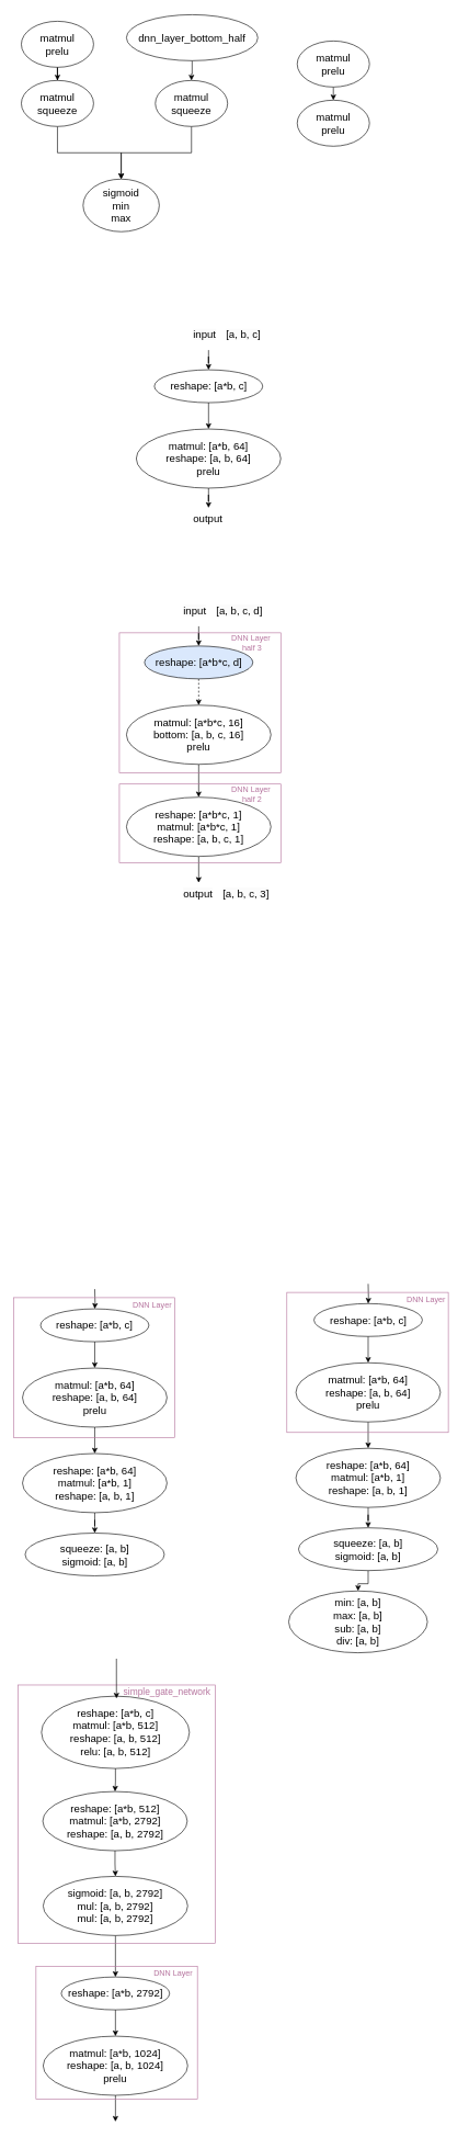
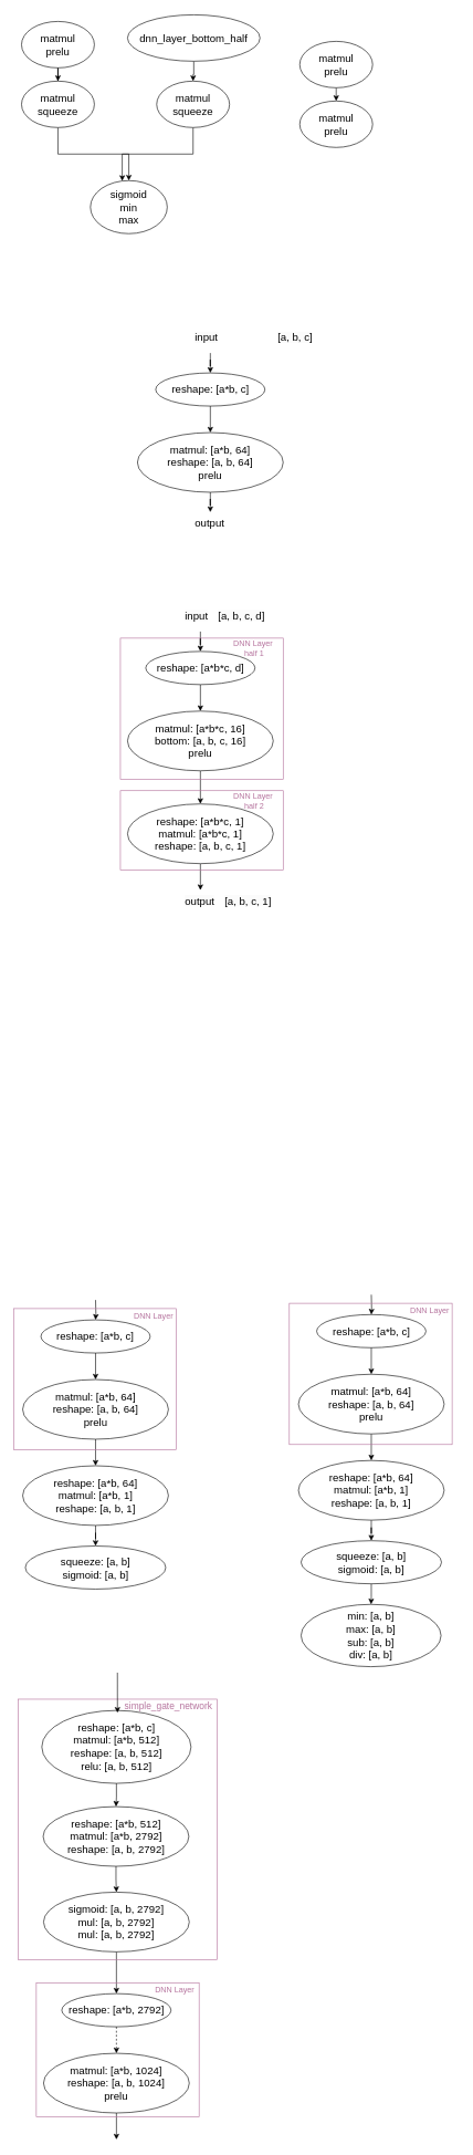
- <mxCell id="10" value="&lt;span style=&quot;font-size: 16px;&quot;&gt;sigmoid&lt;/span&gt;&lt;div&gt;&lt;span style=&quot;font-size: 16px;&quot;&gt;min&lt;/span&gt;&lt;/div&gt;&lt;div&gt;&lt;span style=&quot;font-size: 16px;&quot;&gt;max&lt;/span&gt;&lt;/div&gt;" style="ellipse;whiteSpace=wrap;html=1;" parent="1" vertex="1"><mxGeometry x="126" y="270" width="116" height="80" as="geometry" /></mxCell>
+ <mxCell id="10" value="&lt;span style=&quot;font-size: 16px;&quot;&gt;sigmoid&lt;/span&gt;&lt;div&gt;&lt;span style=&quot;font-size: 16px;&quot;&gt;min&lt;/span&gt;&lt;/div&gt;&lt;div&gt;&lt;span style=&quot;font-size: 16px;&quot;&gt;max&lt;/span&gt;&lt;/div&gt;" style="ellipse;whiteSpace=wrap;html=1;" parent="1" vertex="1"><mxGeometry x="136" y="270" width="116" height="80" as="geometry" /></mxCell>
- <mxCell id="18" value="&lt;span style=&quot;color: rgb(0, 0, 0); font-family: Helvetica; font-size: 16px; font-style: normal; font-variant-ligatures: normal; font-variant-caps: normal; font-weight: 400; letter-spacing: normal; orphans: 2; text-align: center; text-indent: 0px; text-transform: none; widows: 2; word-spacing: 0px; -webkit-text-stroke-width: 0px; white-space: normal; background-color: rgb(251, 251, 251); text-decoration-thickness: initial; text-decoration-style: initial; text-decoration-color: initial; display: inline !important; float: none;&quot;&gt;[a, b, c]&lt;/span&gt;" style="text;whiteSpace=wrap;html=1;" parent="1" vertex="1"><mxGeometry x="342" y="490" width="150" height="40" as="geometry" /></mxCell>
+ <mxCell id="18" value="&lt;span style=&quot;color: rgb(0, 0, 0); font-family: Helvetica; font-size: 16px; font-style: normal; font-variant-ligatures: normal; font-variant-caps: normal; font-weight: 400; letter-spacing: normal; orphans: 2; text-align: center; text-indent: 0px; text-transform: none; widows: 2; word-spacing: 0px; -webkit-text-stroke-width: 0px; white-space: normal; background-color: rgb(251, 251, 251); text-decoration-thickness: initial; text-decoration-style: initial; text-decoration-color: initial; display: inline !important; float: none;&quot;&gt;[a, b, c]&lt;/span&gt;" style="text;whiteSpace=wrap;html=1;" parent="1" vertex="1"><mxGeometry x="417" y="490" width="150" height="40" as="geometry" /></mxCell>
- <mxCell id="72" value="&lt;font color=&quot;#b5739d&quot;&gt;DNN Layer&amp;nbsp;&lt;/font&gt;&lt;div&gt;&lt;font color=&quot;#b5739d&quot;&gt;half 3&lt;/font&gt;&lt;/div&gt;" style="text;html=1;align=center;verticalAlign=middle;whiteSpace=wrap;rounded=0;" vertex="1" parent="1"><mxGeometry x="340" y="960" width="87" height="30" as="geometry" /></mxCell>
+ <mxCell id="72" value="&lt;font color=&quot;#b5739d&quot;&gt;DNN Layer&amp;nbsp;&lt;/font&gt;&lt;div&gt;&lt;font color=&quot;#b5739d&quot;&gt;half 1&lt;/font&gt;&lt;/div&gt;" style="text;html=1;align=center;verticalAlign=middle;whiteSpace=wrap;rounded=0;" vertex="1" parent="1"><mxGeometry x="340" y="960" width="87" height="30" as="geometry" /></mxCell>
- <mxCell id="25" value="&lt;font style=&quot;font-size: 16px;&quot;&gt;reshape:&amp;nbsp;&lt;/font&gt;&lt;span style=&quot;font-size: 16px; background-color: initial;&quot;&gt;[a*b*c, d]&lt;/span&gt;" style="ellipse;whiteSpace=wrap;html=1;fillColor=#dae8fc;" parent="1" vertex="1"><mxGeometry x="219.5" y="980" width="165" height="50" as="geometry" /></mxCell>
+ <mxCell id="25" value="&lt;font style=&quot;font-size: 16px;&quot;&gt;reshape:&amp;nbsp;&lt;/font&gt;&lt;span style=&quot;font-size: 16px; background-color: initial;&quot;&gt;[a*b*c, d]&lt;/span&gt;" style="ellipse;whiteSpace=wrap;html=1;" parent="1" vertex="1"><mxGeometry x="219.5" y="980" width="165" height="50" as="geometry" /></mxCell>
- <mxCell id="24" value="" style="edgeStyle=orthogonalEdgeStyle;rounded=0;orthogonalLoop=1;jettySize=auto;html=1;dashed=1;" parent="1" source="25" target="23" edge="1"><mxGeometry relative="1" as="geometry" /></mxCell>
+ <mxCell id="24" value="" style="edgeStyle=orthogonalEdgeStyle;rounded=0;orthogonalLoop=1;jettySize=auto;html=1;" parent="1" source="25" target="23" edge="1"><mxGeometry relative="1" as="geometry" /></mxCell>
- <mxCell id="69" value="&lt;span style=&quot;color: rgb(0, 0, 0); font-family: Helvetica; font-size: 16px; font-style: normal; font-variant-ligatures: normal; font-variant-caps: normal; font-weight: 400; letter-spacing: normal; orphans: 2; text-align: center; text-indent: 0px; text-transform: none; widows: 2; word-spacing: 0px; -webkit-text-stroke-width: 0px; white-space: normal; background-color: rgb(251, 251, 251); text-decoration-thickness: initial; text-decoration-style: initial; text-decoration-color: initial; display: inline !important; float: none;&quot;&gt;[a, b, c, 3]&lt;/span&gt;" style="text;whiteSpace=wrap;html=1;" vertex="1" parent="1"><mxGeometry x="337" y="1340" width="150" height="40" as="geometry" /></mxCell>
+ <mxCell id="69" value="&lt;span style=&quot;color: rgb(0, 0, 0); font-family: Helvetica; font-size: 16px; font-style: normal; font-variant-ligatures: normal; font-variant-caps: normal; font-weight: 400; letter-spacing: normal; orphans: 2; text-align: center; text-indent: 0px; text-transform: none; widows: 2; word-spacing: 0px; -webkit-text-stroke-width: 0px; white-space: normal; background-color: rgb(251, 251, 251); text-decoration-thickness: initial; text-decoration-style: initial; text-decoration-color: initial; display: inline !important; float: none;&quot;&gt;[a, b, c, 1]&lt;/span&gt;" style="text;whiteSpace=wrap;html=1;" vertex="1" parent="1"><mxGeometry x="337" y="1340" width="150" height="40" as="geometry" /></mxCell>
- <mxCell id="50" value="&lt;span style=&quot;font-size: 16px;&quot;&gt;min:&amp;nbsp;&lt;/span&gt;&lt;span style=&quot;font-size: 16px;&quot;&gt;[a, b]&lt;/span&gt;&lt;div&gt;&lt;span style=&quot;font-size: 16px;&quot;&gt;max:&amp;nbsp;&lt;/span&gt;&lt;span style=&quot;font-size: 16px; background-color: initial;&quot;&gt;[a, b]&lt;/span&gt;&lt;/div&gt;&lt;div&gt;&lt;span style=&quot;font-size: 16px;&quot;&gt;sub:&amp;nbsp;&lt;/span&gt;&lt;span style=&quot;font-size: 16px; background-color: initial;&quot;&gt;[a, b]&lt;/span&gt;&lt;/div&gt;&lt;div&gt;&lt;span style=&quot;font-size: 16px;&quot;&gt;div:&amp;nbsp;&lt;/span&gt;&lt;span style=&quot;font-size: 16px; background-color: initial;&quot;&gt;[a, b]&lt;/span&gt;&lt;/div&gt;" style="ellipse;whiteSpace=wrap;html=1;" parent="1" vertex="1"><mxGeometry x="439" y="2417" width="211.25" height="94" as="geometry" /></mxCell>
+ <mxCell id="50" value="&lt;span style=&quot;font-size: 16px;&quot;&gt;min:&amp;nbsp;&lt;/span&gt;&lt;span style=&quot;font-size: 16px;&quot;&gt;[a, b]&lt;/span&gt;&lt;div&gt;&lt;span style=&quot;font-size: 16px;&quot;&gt;max:&amp;nbsp;&lt;/span&gt;&lt;span style=&quot;font-size: 16px; background-color: initial;&quot;&gt;[a, b]&lt;/span&gt;&lt;/div&gt;&lt;div&gt;&lt;span style=&quot;font-size: 16px;&quot;&gt;sub:&amp;nbsp;&lt;/span&gt;&lt;span style=&quot;font-size: 16px; background-color: initial;&quot;&gt;[a, b]&lt;/span&gt;&lt;/div&gt;&lt;div&gt;&lt;span style=&quot;font-size: 16px;&quot;&gt;div:&amp;nbsp;&lt;/span&gt;&lt;span style=&quot;font-size: 16px; background-color: initial;&quot;&gt;[a, b]&lt;/span&gt;&lt;/div&gt;" style="ellipse;whiteSpace=wrap;html=1;" parent="1" vertex="1"><mxGeometry x="454" y="2417" width="211.25" height="94" as="geometry" /></mxCell>
- <mxCell id="53" value="" style="edgeStyle=orthogonalEdgeStyle;rounded=0;orthogonalLoop=1;jettySize=auto;html=1;" parent="1" source="54" target="52" edge="1"><mxGeometry relative="1" as="geometry" /></mxCell>
+ <mxCell id="53" value="" style="edgeStyle=orthogonalEdgeStyle;rounded=0;orthogonalLoop=1;jettySize=auto;html=1;dashed=1;" parent="1" source="54" target="52" edge="1"><mxGeometry relative="1" as="geometry" /></mxCell>
